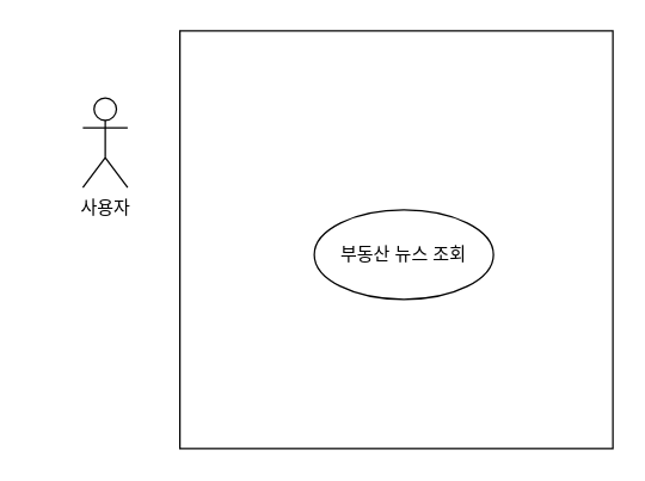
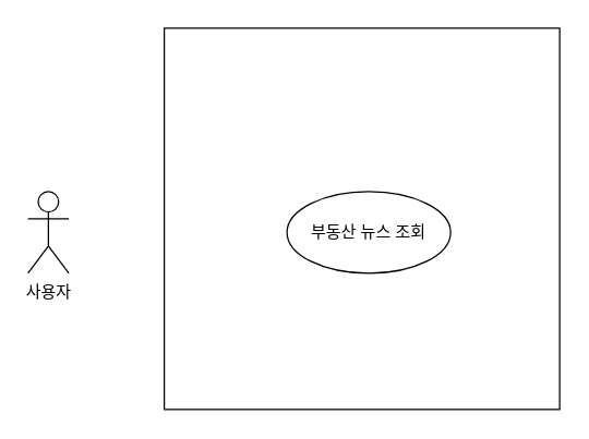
- <mxCell id="2" value="사용자" style="shape=umlActor;verticalLabelPosition=bottom;verticalAlign=top;html=1;outlineConnect=0;" parent="1" vertex="1"><mxGeometry x="55" y="65" width="30" height="60" as="geometry" /></mxCell>
+ <mxCell id="2" value="사용자" style="shape=umlActor;verticalLabelPosition=bottom;verticalAlign=top;html=1;outlineConnect=0;" parent="1" vertex="1"><mxGeometry x="20" y="140" width="30" height="60" as="geometry" /></mxCell>
